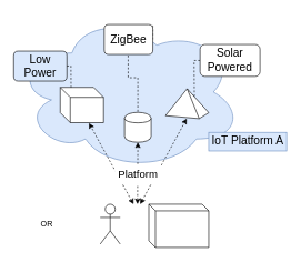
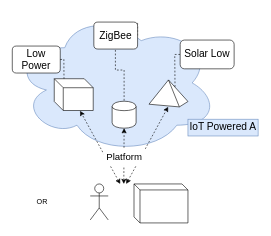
- <mxCell id="26" value="Solar Powered" style="rounded=1;whiteSpace=wrap;html=1;fontSize=17;" vertex="1" parent="1"><mxGeometry x="300" y="66" width="90" height="48" as="geometry" /></mxCell>
+ <mxCell id="26" value="Solar Low" style="rounded=1;whiteSpace=wrap;html=1;fontSize=17;" vertex="1" parent="1"><mxGeometry x="300" y="66" width="90" height="48" as="geometry" /></mxCell>
- <mxCell id="22" value="Low Power" style="rounded=1;whiteSpace=wrap;html=1;fontSize=17;fillColor=#dae8fc;" vertex="1" parent="1"><mxGeometry x="20" y="76" width="80" height="45" as="geometry" /></mxCell>
+ <mxCell id="22" value="Low Power" style="rounded=1;whiteSpace=wrap;html=1;fontSize=17;" vertex="1" parent="1"><mxGeometry x="20" y="76" width="80" height="45" as="geometry" /></mxCell>
- <mxCell id="28" value="IoT Platform A" style="text;html=1;strokeColor=#6c8ebf;fillColor=#dae8fc;align=center;verticalAlign=middle;whiteSpace=wrap;rounded=0;fontSize=17;" vertex="1" parent="1"><mxGeometry x="313" y="198" width="117" height="28" as="geometry" /></mxCell>
+ <mxCell id="28" value="IoT Powered A" style="text;html=1;strokeColor=#6c8ebf;fillColor=#dae8fc;align=center;verticalAlign=middle;whiteSpace=wrap;rounded=0;fontSize=17;" vertex="1" parent="1"><mxGeometry x="313" y="198" width="117" height="28" as="geometry" /></mxCell>
